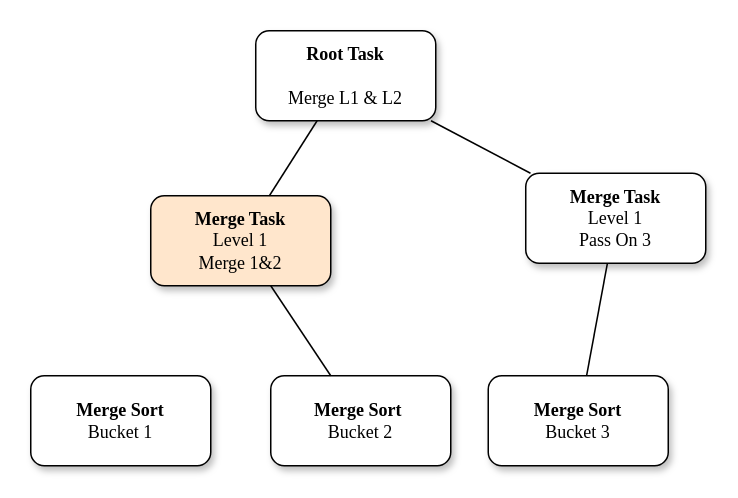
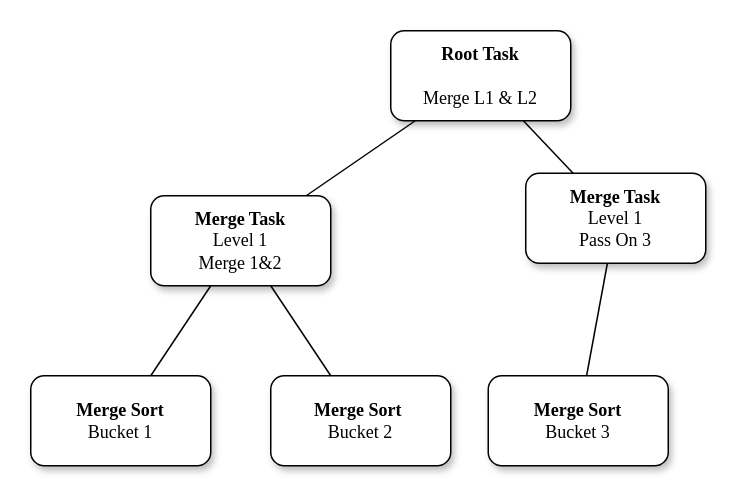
- <mxCell id="2" value="&lt;b&gt;Root Task&lt;/b&gt;&lt;br&gt;&lt;br&gt;Merge L1 &amp;amp; L2" style="whiteSpace=wrap;html=1;rounded=1;shadow=1;labelBackgroundColor=none;strokeWidth=1;fontFamily=Verdana;fontSize=12;align=center;" vertex="1" parent="1"><mxGeometry x="170" y="20" width="120" height="60" as="geometry" /></mxCell>
+ <mxCell id="2" value="&lt;b&gt;Root Task&lt;/b&gt;&lt;br&gt;&lt;br&gt;Merge L1 &amp;amp; L2" style="whiteSpace=wrap;html=1;rounded=1;shadow=1;labelBackgroundColor=none;strokeWidth=1;fontFamily=Verdana;fontSize=12;align=center;" vertex="1" parent="1"><mxGeometry x="260" y="20" width="120" height="60" as="geometry" /></mxCell>
- <mxCell id="3" value="&lt;span&gt;&lt;b&gt;Merge Task&lt;/b&gt;&lt;br&gt;Level 1&lt;br&gt;Merge 1&amp;amp;2&lt;/span&gt;" style="whiteSpace=wrap;html=1;rounded=1;shadow=1;labelBackgroundColor=none;strokeWidth=1;fontFamily=Verdana;fontSize=12;align=center;fillColor=#ffe6cc;" vertex="1" parent="1"><mxGeometry x="100" y="130" width="120" height="60" as="geometry" /></mxCell>
+ <mxCell id="3" value="&lt;span&gt;&lt;b&gt;Merge Task&lt;/b&gt;&lt;br&gt;Level 1&lt;br&gt;Merge 1&amp;amp;2&lt;/span&gt;" style="whiteSpace=wrap;html=1;rounded=1;shadow=1;labelBackgroundColor=none;strokeWidth=1;fontFamily=Verdana;fontSize=12;align=center;" vertex="1" parent="1"><mxGeometry x="100" y="130" width="120" height="60" as="geometry" /></mxCell>
+ <mxCell id="10" value="" style="rounded=0;html=1;labelBackgroundColor=none;startArrow=none;startFill=0;startSize=5;endArrow=none;endFill=0;endSize=5;jettySize=auto;orthogonalLoop=1;strokeWidth=1;fontFamily=Verdana;fontSize=12" edge="1" parent="1" source="3" target="7"><mxGeometry x="-0.2" y="-14" relative="1" as="geometry"><mxPoint as="offset" /></mxGeometry></mxCell>
